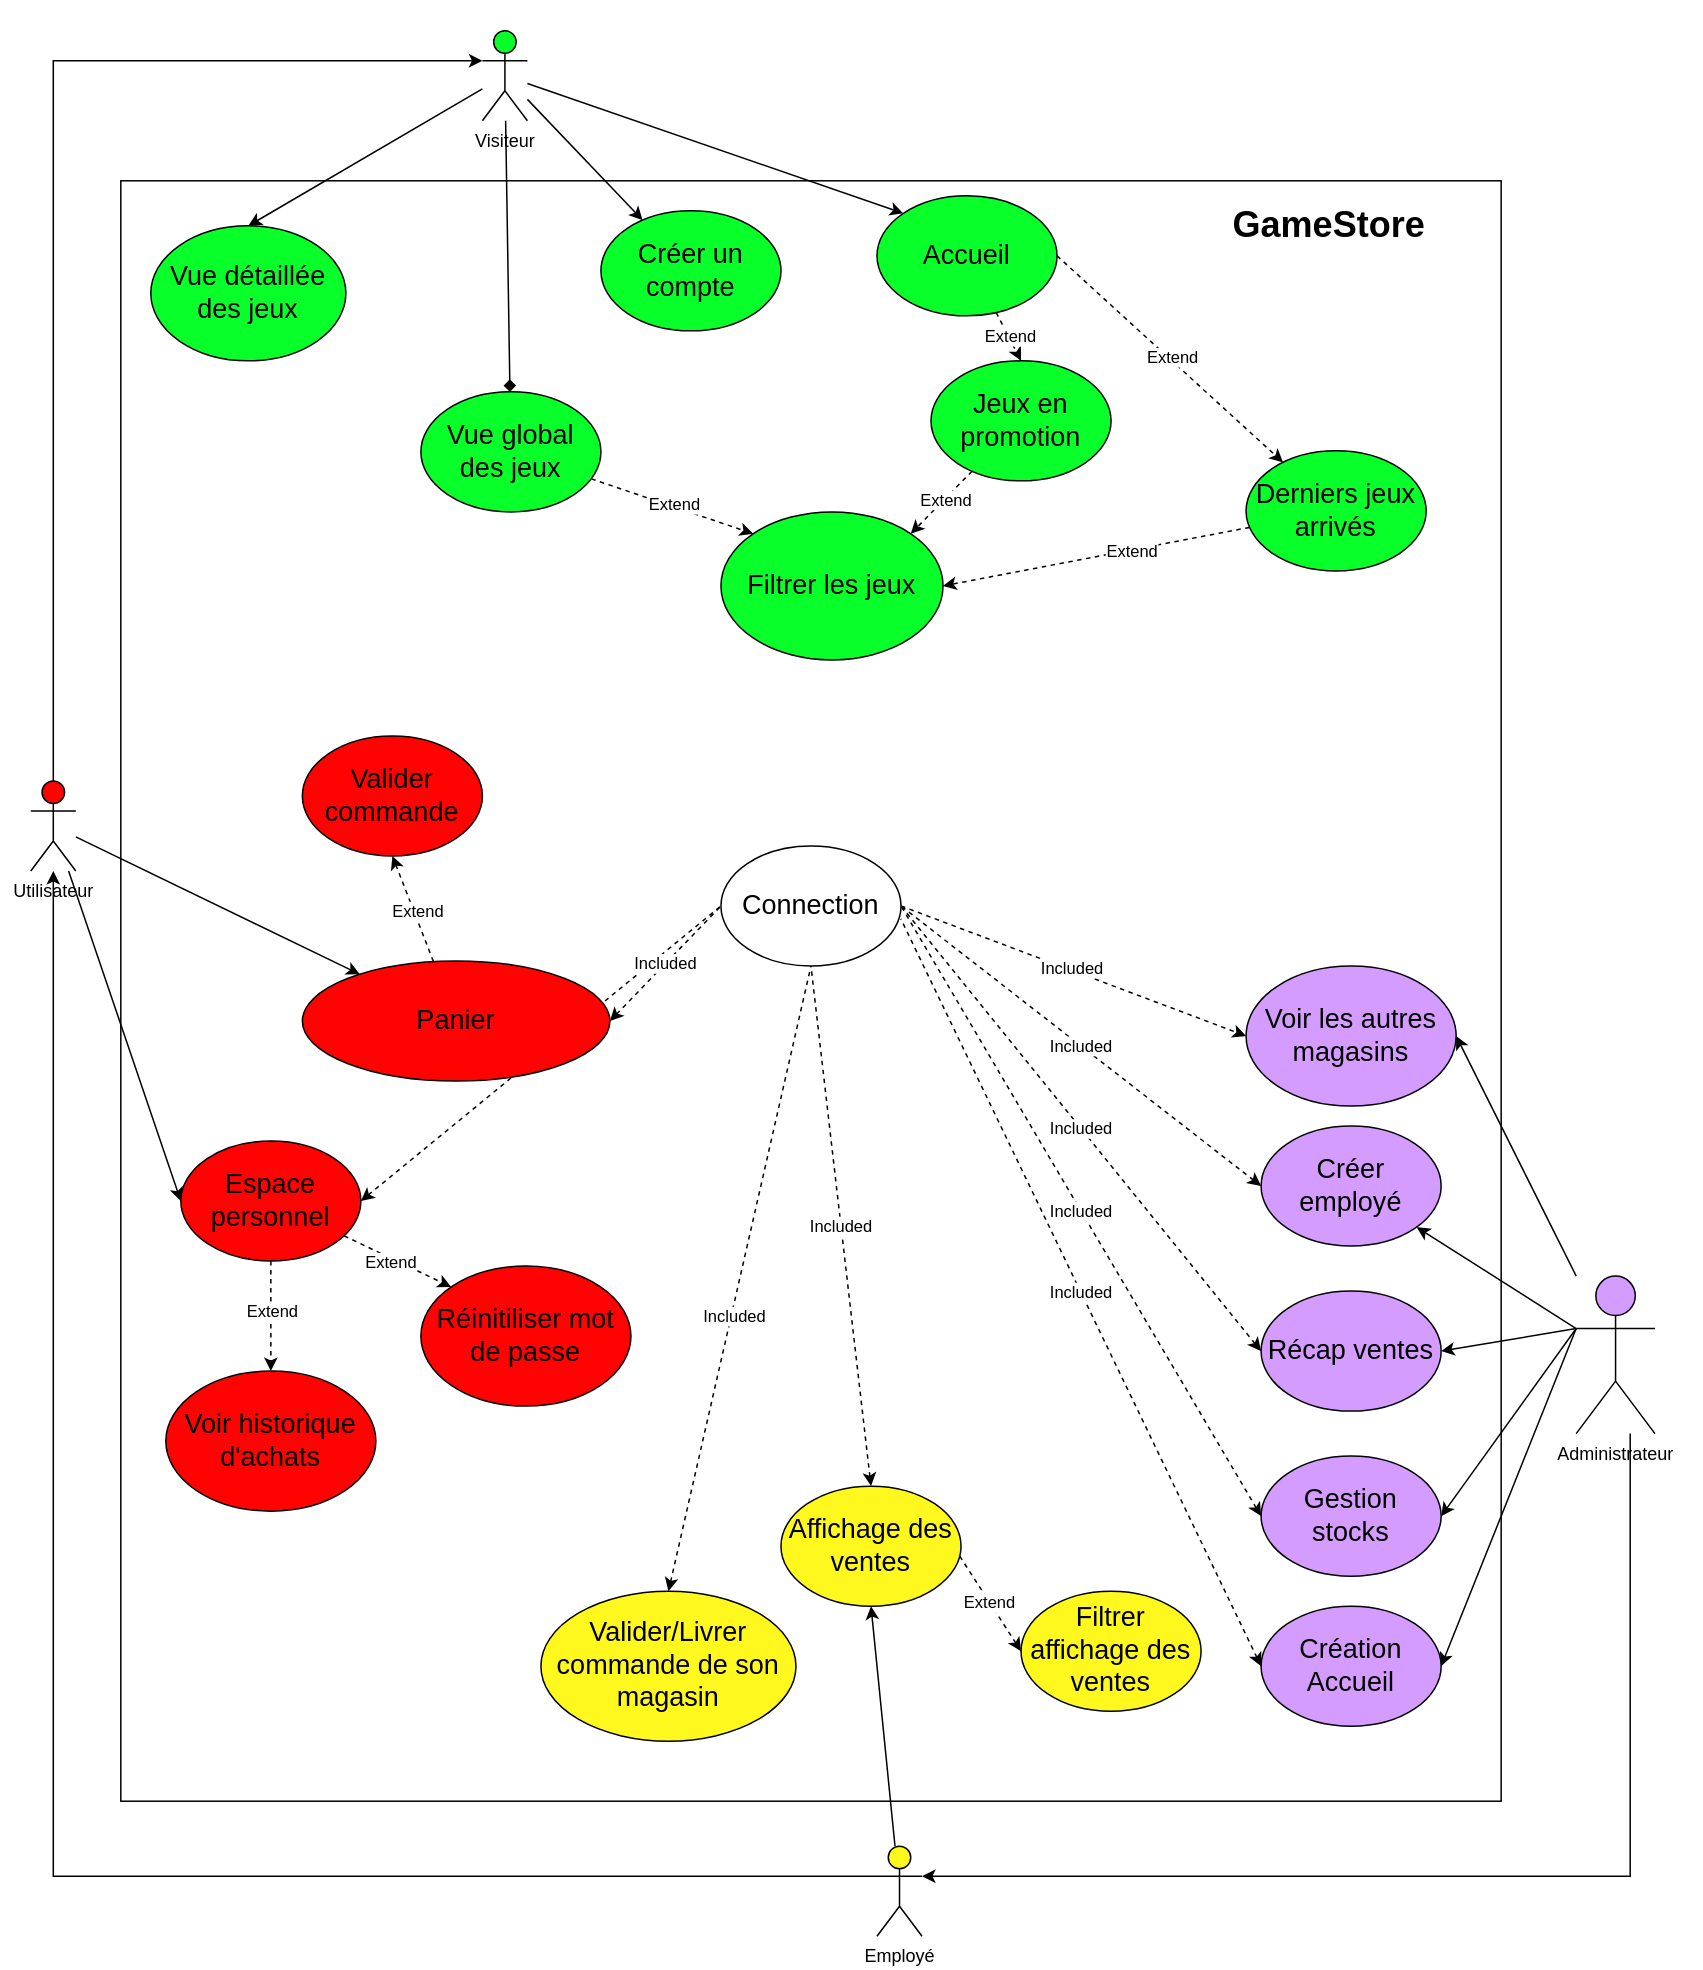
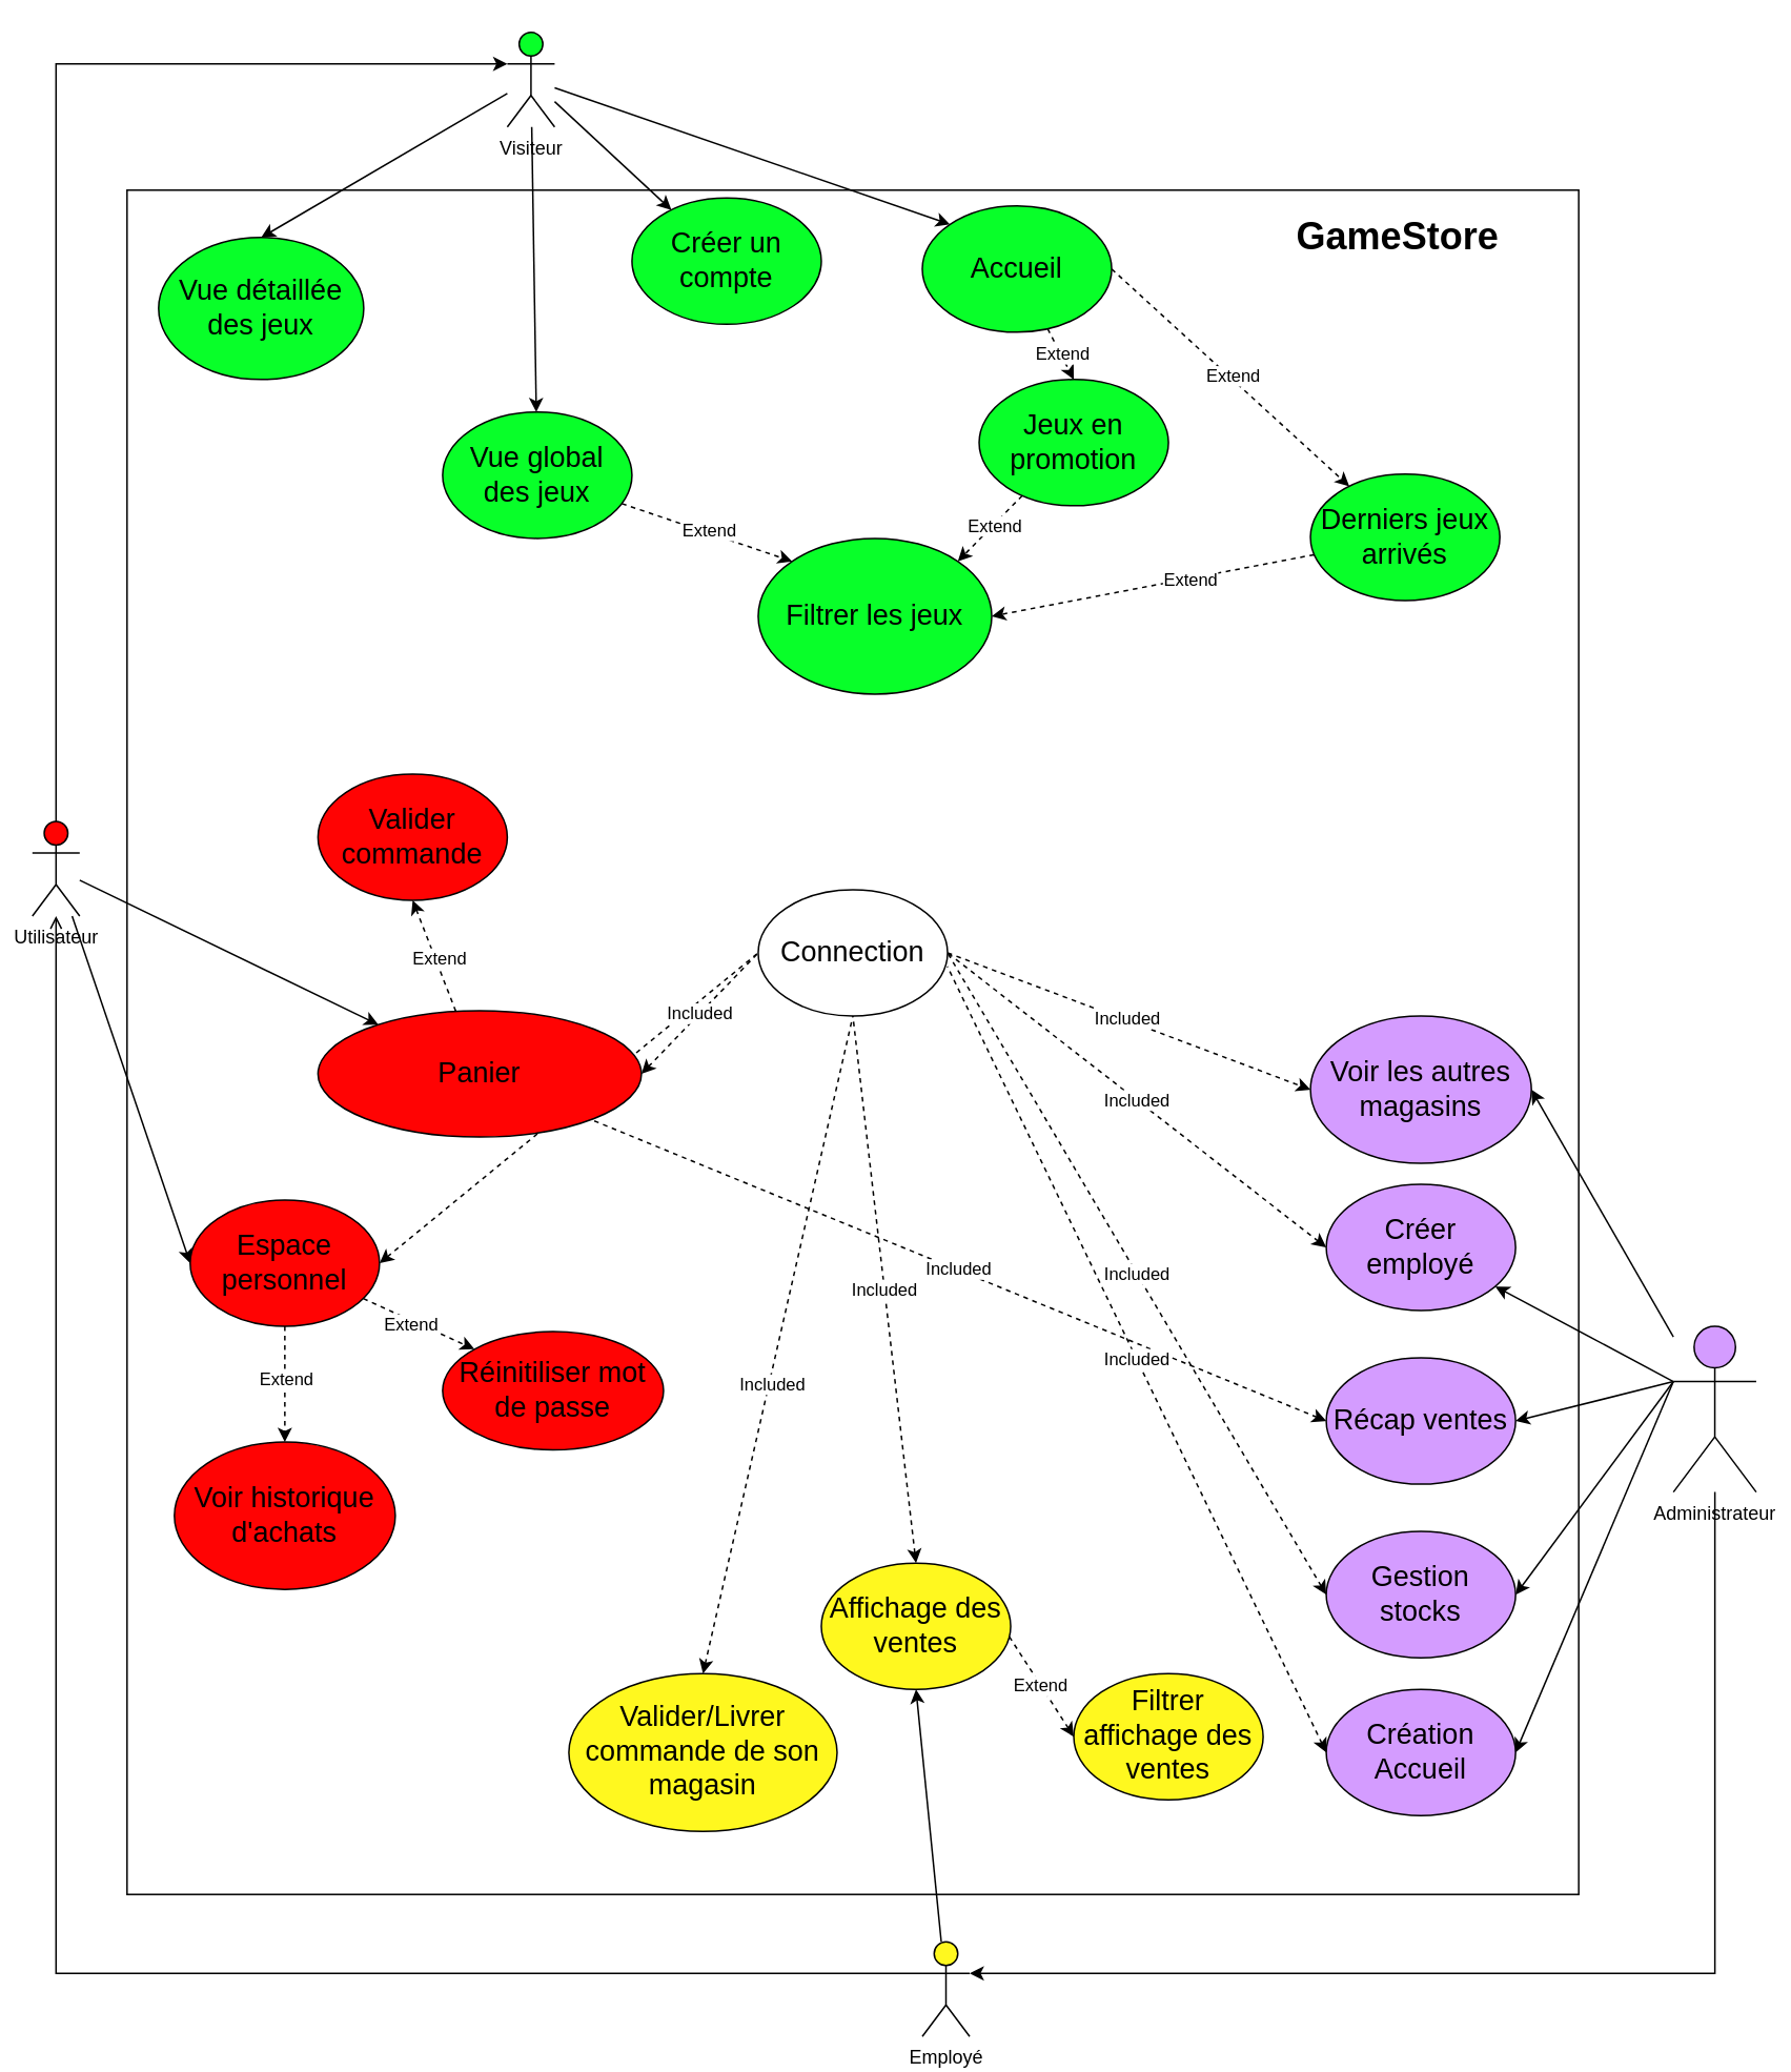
- <mxCell id="59" value="&lt;font style=&quot;font-size: 18px;&quot;&gt;Créer un compte&lt;/font&gt;" style="ellipse;whiteSpace=wrap;html=1;fillColor=#08FF29;" parent="1" vertex="1"><mxGeometry x="400" y="140" width="120" height="80" as="geometry" /></mxCell>
+ <mxCell id="59" value="&lt;font style=&quot;font-size: 18px;&quot;&gt;Créer un compte&lt;/font&gt;" style="ellipse;whiteSpace=wrap;html=1;fillColor=#08FF29;" parent="1" vertex="1"><mxGeometry x="400" y="125" width="120" height="80" as="geometry" /></mxCell>
- <mxCell id="4" style="rounded=0;orthogonalLoop=1;jettySize=auto;html=1;endArrow=diamond;" parent="1" source="7" target="53" edge="1"><mxGeometry relative="1" as="geometry" /></mxCell>
+ <mxCell id="4" style="rounded=0;orthogonalLoop=1;jettySize=auto;html=1;" parent="1" source="7" target="53" edge="1"><mxGeometry relative="1" as="geometry" /></mxCell>
- <mxCell id="18" style="edgeStyle=orthogonalEdgeStyle;rounded=0;orthogonalLoop=1;jettySize=auto;html=1;" parent="1" source="19" target="10" edge="1"><mxGeometry relative="1" as="geometry"><Array as="points"><mxPoint x="35" y="1250" /></Array></mxGeometry></mxCell>
+ <mxCell id="18" style="edgeStyle=orthogonalEdgeStyle;rounded=0;orthogonalLoop=1;jettySize=auto;html=1;endArrow=open;" parent="1" source="19" target="10" edge="1"><mxGeometry relative="1" as="geometry"><Array as="points"><mxPoint x="35" y="1250" /></Array></mxGeometry></mxCell>
- <mxCell id="28" value="Included" style="endArrow=none;dashed=1;html=1;rounded=0;entryX=1;entryY=0.5;entryDx=0;entryDy=0;exitX=0;exitY=0.5;exitDx=0;exitDy=0;startArrow=classic;startFill=1;" parent="1" source="25" target="22" edge="1"><mxGeometry width="50" height="50" relative="1" as="geometry"><mxPoint x="630" y="675" as="sourcePoint" /><mxPoint x="510" y="630" as="targetPoint" /></mxGeometry></mxCell>
+ <mxCell id="28" value="Included" style="endArrow=none;dashed=1;html=1;rounded=0;exitX=0;exitY=0.5;exitDx=0;exitDy=0;startArrow=classic;startFill=1;" parent="1" source="25" target="45" edge="1"><mxGeometry width="50" height="50" relative="1" as="geometry"><mxPoint x="630" y="675" as="sourcePoint" /><mxPoint x="510" y="630" as="targetPoint" /></mxGeometry></mxCell>
- <mxCell id="69" value="&lt;font style=&quot;font-size: 18px;&quot;&gt;Réinitiliser mot de passe&lt;/font&gt;" style="ellipse;whiteSpace=wrap;html=1;fillColor=#FF0303;" parent="1" vertex="1"><mxGeometry x="280" y="843.33" width="140" height="93.33" as="geometry" /></mxCell>
+ <mxCell id="69" value="&lt;font style=&quot;font-size: 18px;&quot;&gt;Réinitiliser mot de passe&lt;/font&gt;" style="ellipse;whiteSpace=wrap;html=1;fillColor=#FF0303;" parent="1" vertex="1"><mxGeometry x="280" y="843.33" width="140" height="75" as="geometry" /></mxCell>
- <mxCell id="16" value="Administrateur" style="shape=umlActor;verticalLabelPosition=bottom;verticalAlign=top;html=1;outlineConnect=0;fillColor=#D49CFF;" parent="1" vertex="1"><mxGeometry x="1050" y="850" width="52.5" height="105" as="geometry" /></mxCell>
+ <mxCell id="16" value="Administrateur" style="shape=umlActor;verticalLabelPosition=bottom;verticalAlign=top;html=1;outlineConnect=0;fillColor=#D49CFF;" parent="1" vertex="1"><mxGeometry x="1060" y="840" width="52.5" height="105" as="geometry" /></mxCell>
